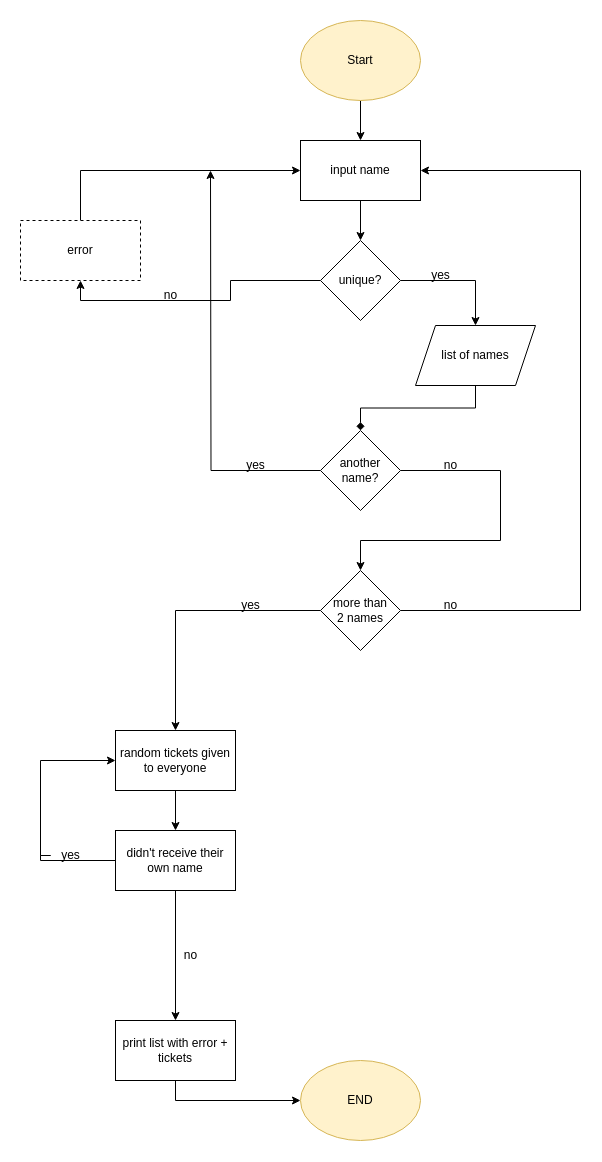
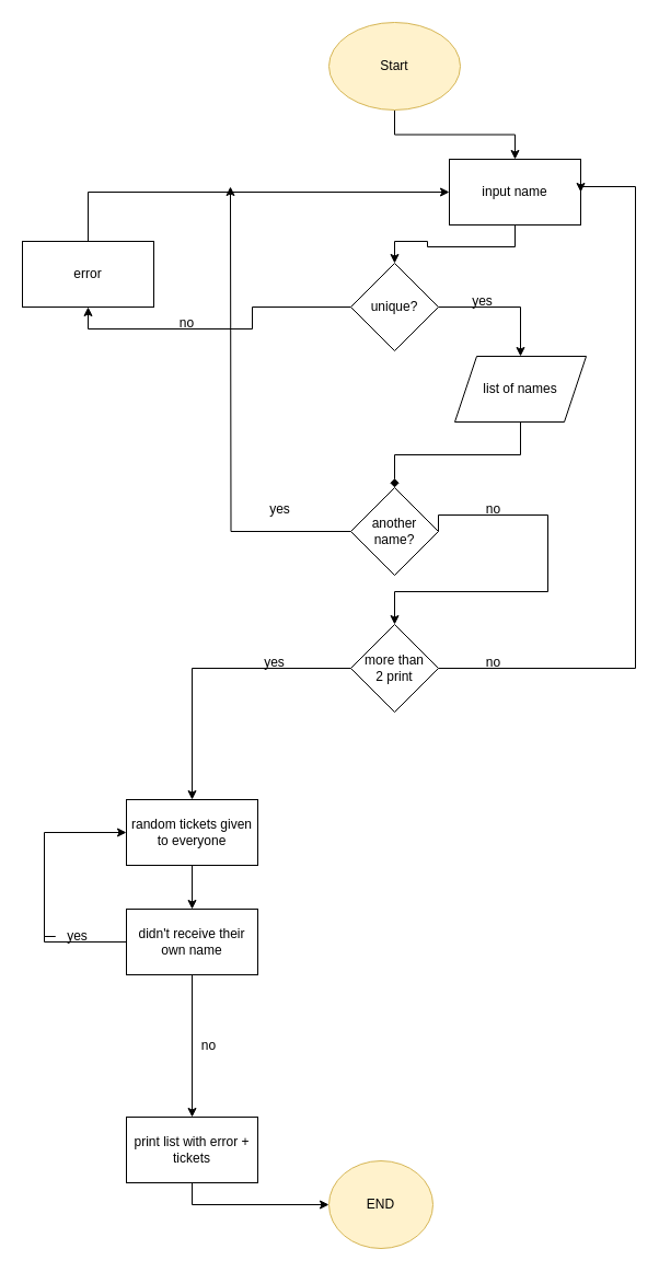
- <mxCell id="5" value="input name" style="rounded=0;whiteSpace=wrap;html=1;" parent="1" vertex="1"><mxGeometry x="300" y="140" width="120" height="60" as="geometry" /></mxCell>
+ <mxCell id="5" value="input name" style="rounded=0;whiteSpace=wrap;html=1;" parent="1" vertex="1"><mxGeometry x="410" y="145" width="120" height="60" as="geometry" /></mxCell>
- <mxCell id="7" value="error" style="rounded=0;whiteSpace=wrap;html=1;dashed=1;" parent="1" vertex="1"><mxGeometry x="20" y="220" width="120" height="60" as="geometry" /></mxCell>
+ <mxCell id="7" value="error" style="rounded=0;whiteSpace=wrap;html=1;" parent="1" vertex="1"><mxGeometry x="20" y="220" width="120" height="60" as="geometry" /></mxCell>
- <mxCell id="15" value="another name?" style="rhombus;whiteSpace=wrap;html=1;" parent="1" vertex="1"><mxGeometry x="320" y="430" width="80" height="80" as="geometry" /></mxCell>
+ <mxCell id="15" value="another name?" style="rhombus;whiteSpace=wrap;html=1;" parent="1" vertex="1"><mxGeometry x="320" y="445" width="80" height="80" as="geometry" /></mxCell>
- <mxCell id="18" value="more than &lt;br&gt;2 names" style="rhombus;whiteSpace=wrap;html=1;" parent="1" vertex="1"><mxGeometry x="320" y="570" width="80" height="80" as="geometry" /></mxCell>
+ <mxCell id="18" value="more than &lt;br&gt;2 print" style="rhombus;whiteSpace=wrap;html=1;" parent="1" vertex="1"><mxGeometry x="320" y="570" width="80" height="80" as="geometry" /></mxCell>
- <mxCell id="19" value="END" style="ellipse;whiteSpace=wrap;html=1;fillColor=#fff2cc;strokeColor=#d6b656;" parent="1" vertex="1"><mxGeometry x="300" y="1060" width="120" height="80" as="geometry" /></mxCell>
+ <mxCell id="19" value="END" style="ellipse;whiteSpace=wrap;html=1;fillColor=#fff2cc;strokeColor=#d6b656;" parent="1" vertex="1"><mxGeometry x="300" y="1060" width="95" height="80" as="geometry" /></mxCell>
